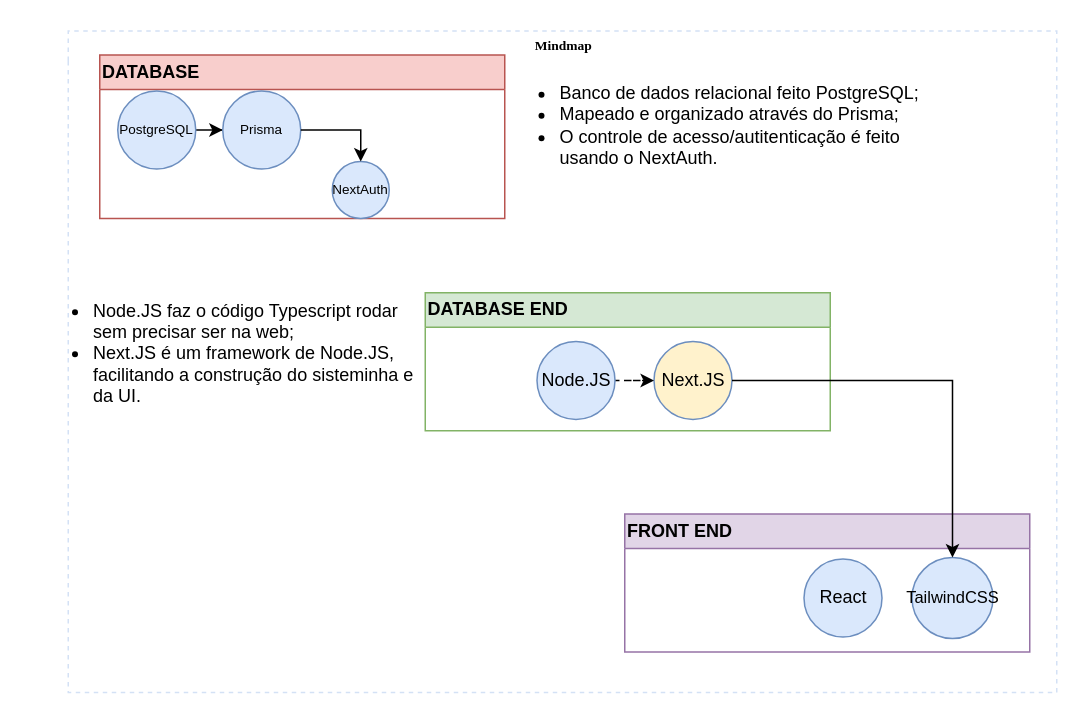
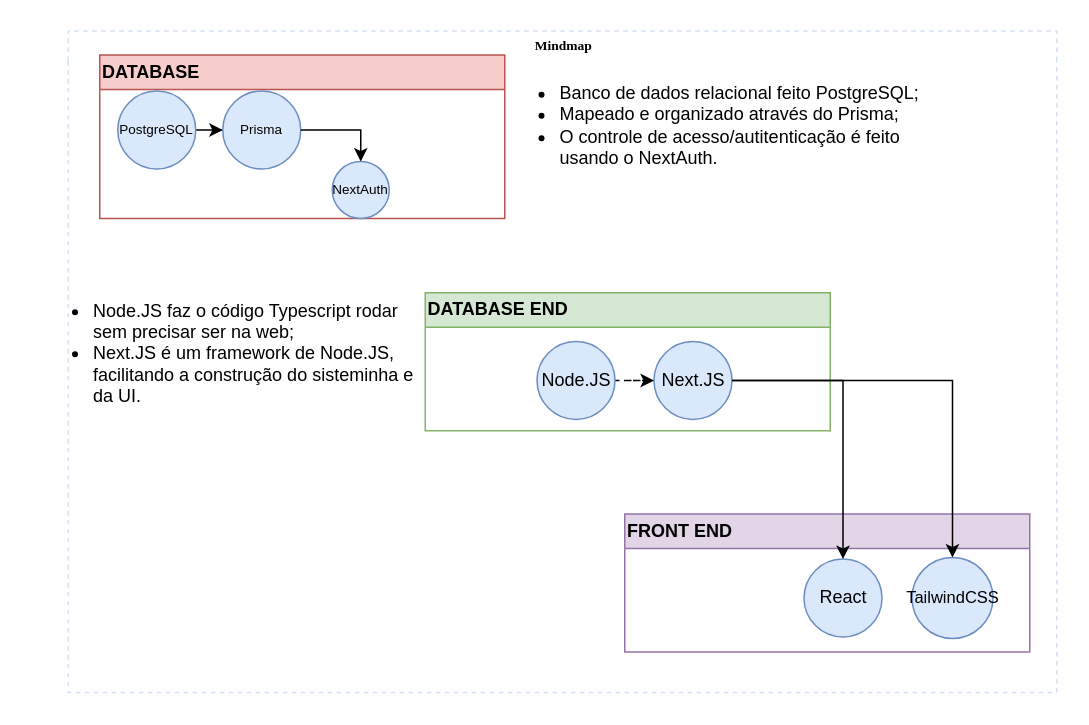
- <mxCell id="7" value="Next.JS" style="ellipse;whiteSpace=wrap;html=1;aspect=fixed;fillColor=#fff2cc;strokeColor=#6c8ebf;" vertex="1" parent="6"><mxGeometry x="152.5" y="32.5" width="52" height="52" as="geometry" /></mxCell>
+ <mxCell id="7" value="Next.JS" style="ellipse;whiteSpace=wrap;html=1;aspect=fixed;fillColor=#dae8fc;strokeColor=#6c8ebf;" vertex="1" parent="6"><mxGeometry x="152.5" y="32.5" width="52" height="52" as="geometry" /></mxCell>
+ <mxCell id="16" style="edgeStyle=orthogonalEdgeStyle;rounded=0;orthogonalLoop=1;jettySize=auto;html=1;" edge="1" parent="2" source="7" target="4"><mxGeometry relative="1" as="geometry" /></mxCell>
